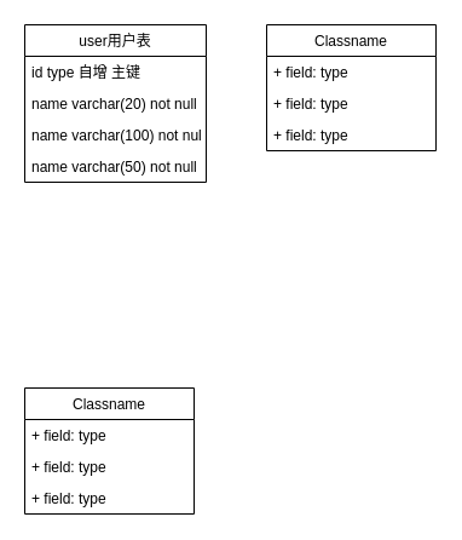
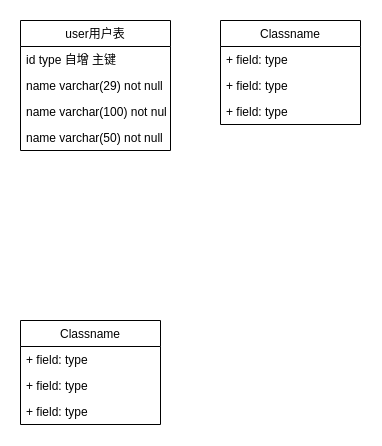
- <mxCell id="4" value="name varchar(20) not null" style="text;strokeColor=none;fillColor=none;align=left;verticalAlign=top;spacingLeft=4;spacingRight=4;overflow=hidden;rotatable=0;points=[[0,0.5],[1,0.5]];portConstraint=eastwest;" vertex="1" parent="2"><mxGeometry y="52" width="150" height="26" as="geometry" /></mxCell>
+ <mxCell id="4" value="name varchar(29) not null" style="text;strokeColor=none;fillColor=none;align=left;verticalAlign=top;spacingLeft=4;spacingRight=4;overflow=hidden;rotatable=0;points=[[0,0.5],[1,0.5]];portConstraint=eastwest;" vertex="1" parent="2"><mxGeometry y="52" width="150" height="26" as="geometry" /></mxCell>
